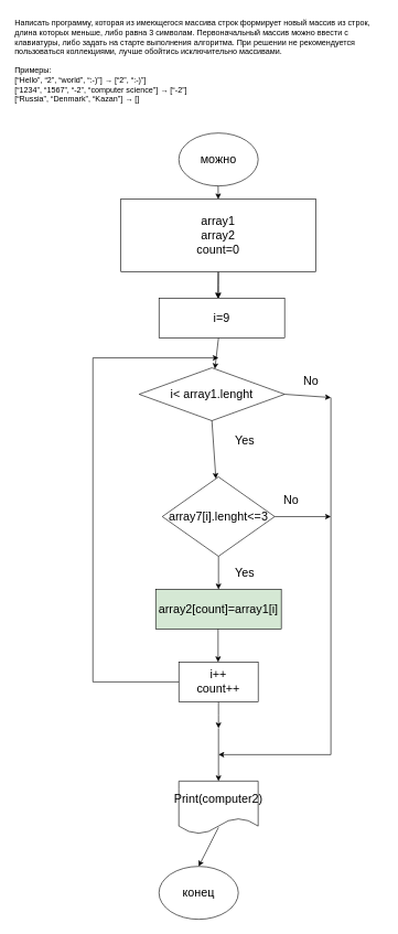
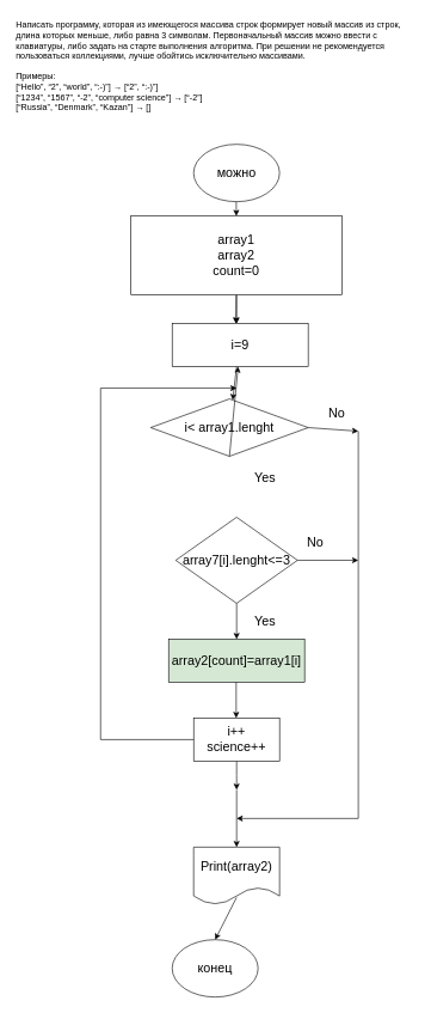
- <mxCell id="28" value="" style="endArrow=classic;html=1;rounded=0;fontSize=18;exitX=0.5;exitY=1;exitDx=0;exitDy=0;" parent="1" source="27" target="7" edge="1"><mxGeometry width="50" height="50" relative="1" as="geometry"><mxPoint x="330" y="650" as="sourcePoint" /><mxPoint x="380" y="600" as="targetPoint" /></mxGeometry></mxCell>
+ <mxCell id="28" value="" style="endArrow=classic;html=1;rounded=0;fontSize=18;exitX=0.5;exitY=1;exitDx=0;exitDy=0;" parent="1" source="27" target="25" edge="1"><mxGeometry width="50" height="50" relative="1" as="geometry"><mxPoint x="330" y="650" as="sourcePoint" /><mxPoint x="380" y="600" as="targetPoint" /></mxGeometry></mxCell>
- <mxCell id="13" value="i++&lt;br&gt;count++" style="rounded=0;whiteSpace=wrap;html=1;fontSize=18;" parent="1" vertex="1"><mxGeometry x="270" y="1000" width="120" height="60" as="geometry" /></mxCell>
+ <mxCell id="13" value="i++&lt;br&gt;science++" style="rounded=0;whiteSpace=wrap;html=1;fontSize=18;" parent="1" vertex="1"><mxGeometry x="270" y="1000" width="120" height="60" as="geometry" /></mxCell>
- <mxCell id="18" value="Print(computer2)" style="shape=document;whiteSpace=wrap;html=1;boundedLbl=1;fontSize=18;" parent="1" vertex="1"><mxGeometry x="270" y="1180" width="120" height="80" as="geometry" /></mxCell>
+ <mxCell id="18" value="Print(array2)" style="shape=document;whiteSpace=wrap;html=1;boundedLbl=1;fontSize=18;" parent="1" vertex="1"><mxGeometry x="270" y="1180" width="120" height="80" as="geometry" /></mxCell>
